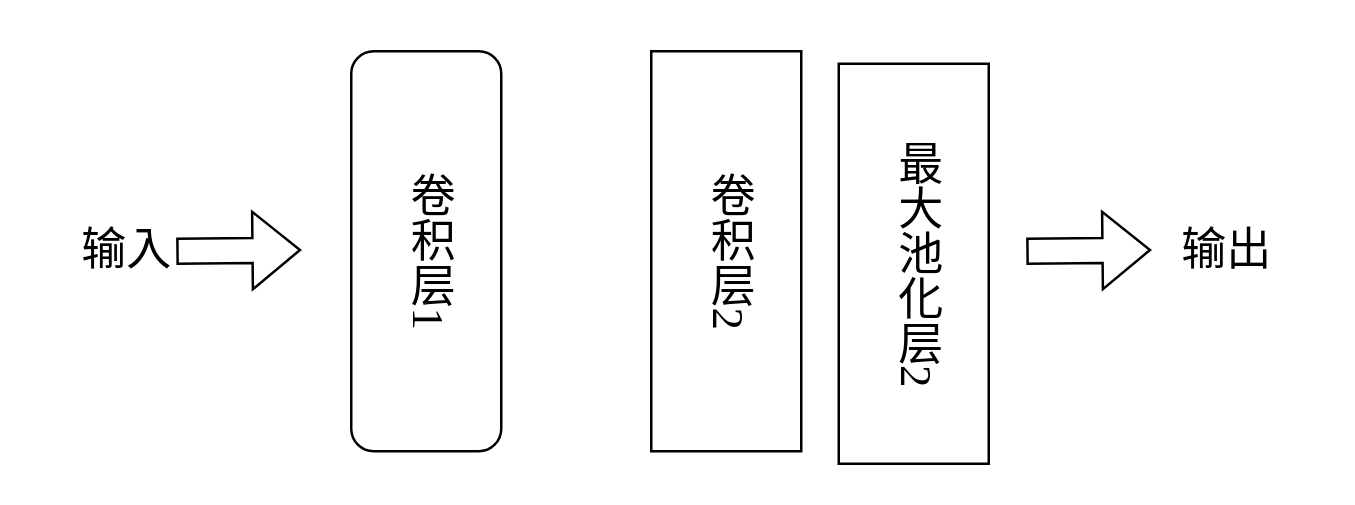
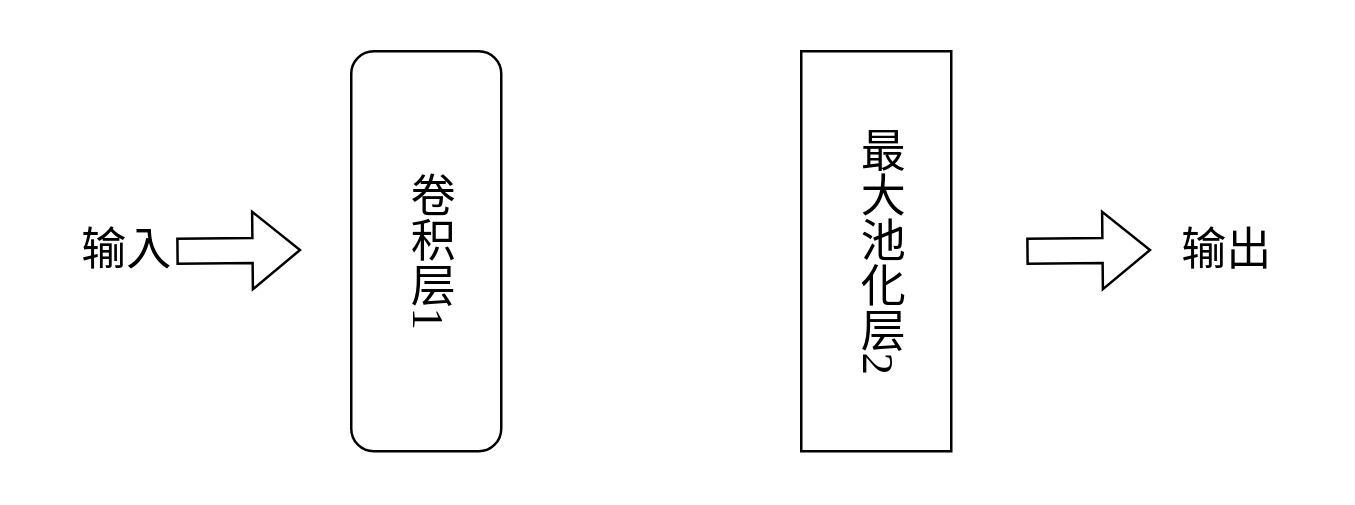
- <mxCell id="3" value="&lt;font style=&quot;font-size: 18px;&quot; face=&quot;SimSun&quot;&gt;卷积层2&lt;/font&gt;" style="rounded=0;whiteSpace=wrap;html=1;textDirection=vertical-lr;" parent="1" vertex="1"><mxGeometry x="260" y="20" width="60" height="160" as="geometry" /></mxCell>
- <mxCell id="4" value="&lt;font face=&quot;SimSun&quot;&gt;&lt;span style=&quot;font-size: 18px;&quot;&gt;最大池化层2&lt;/span&gt;&lt;/font&gt;" style="rounded=0;whiteSpace=wrap;html=1;textDirection=vertical-lr;" parent="1" vertex="1"><mxGeometry x="335" y="25" width="60" height="160" as="geometry" /></mxCell>
+ <mxCell id="4" value="&lt;font face=&quot;SimSun&quot;&gt;&lt;span style=&quot;font-size: 18px;&quot;&gt;最大池化层2&lt;/span&gt;&lt;/font&gt;" style="rounded=0;whiteSpace=wrap;html=1;textDirection=vertical-lr;" parent="1" vertex="1"><mxGeometry x="320" y="20" width="60" height="160" as="geometry" /></mxCell>
